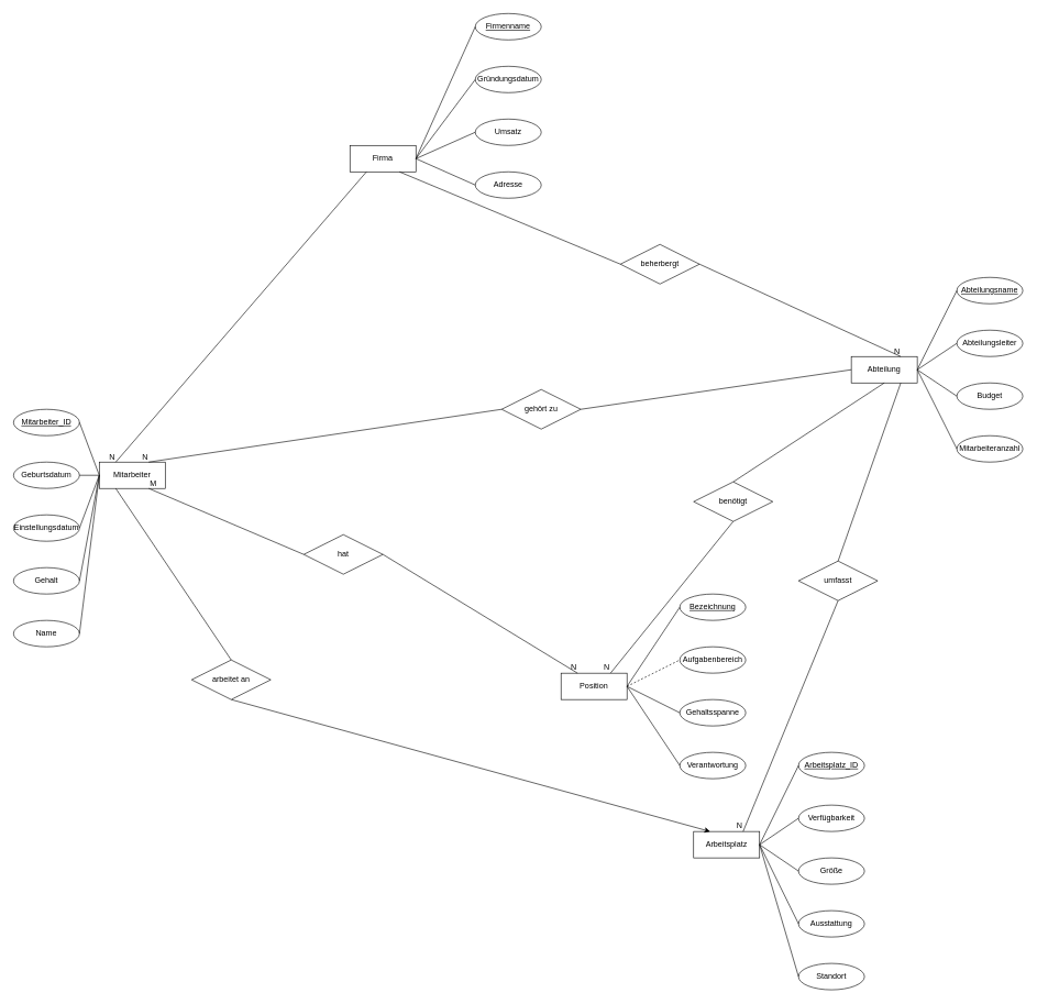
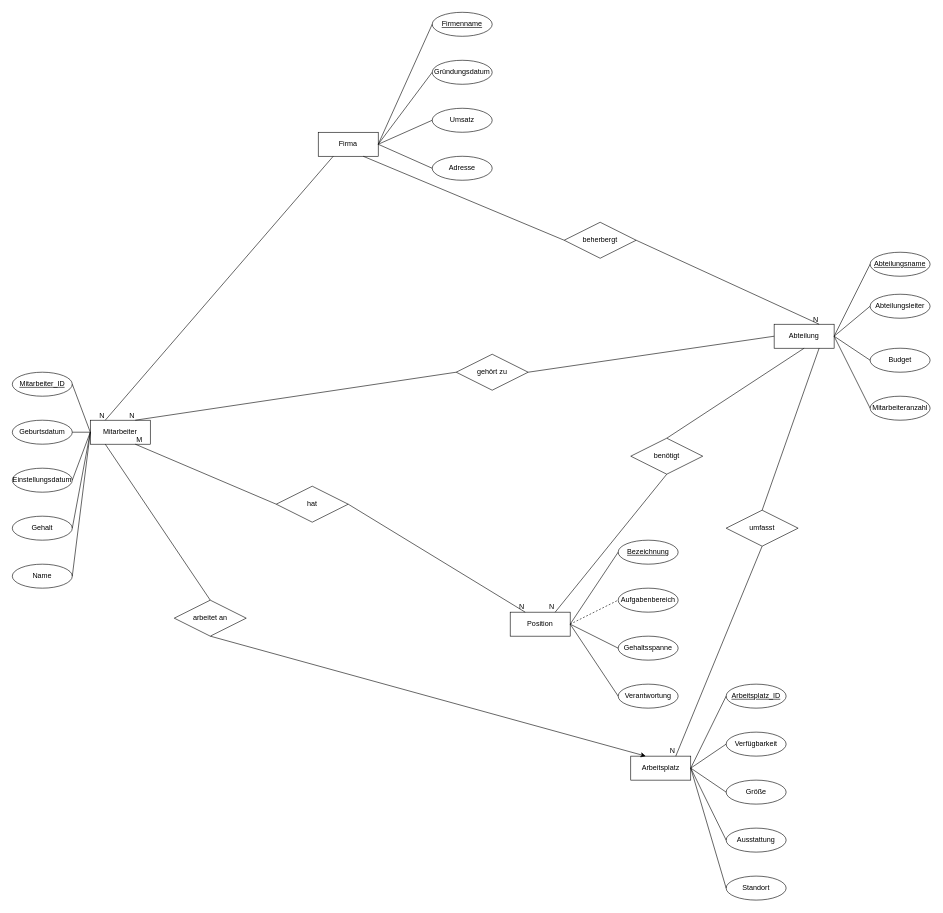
- <mxCell id="25" value="Abteilungsleiter" style="ellipse;whiteSpace=wrap;html=1;align=center;" parent="1" vertex="1"><mxGeometry x="1450" y="500" width="100" height="40" as="geometry" /></mxCell>
+ <mxCell id="25" value="Abteilungsleiter" style="ellipse;whiteSpace=wrap;html=1;align=center;" parent="1" vertex="1"><mxGeometry x="1450" y="490" width="100" height="40" as="geometry" /></mxCell>
